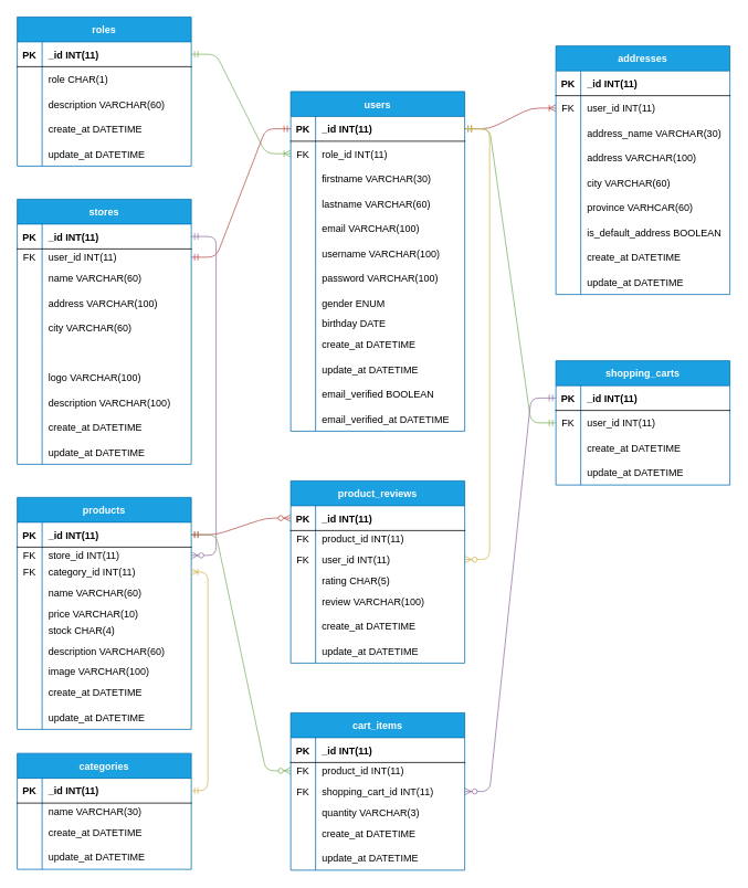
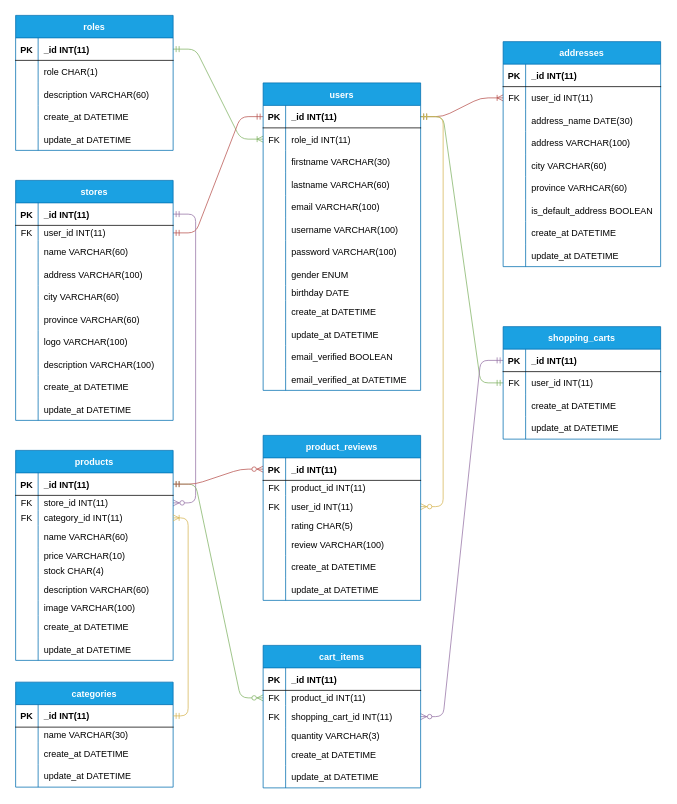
- <mxCell id="60" value="address_name VARCHAR(30)" style="shape=partialRectangle;connectable=0;fillColor=none;top=0;left=0;bottom=0;right=0;align=left;spacingLeft=6;overflow=hidden;" vertex="1" parent="58"><mxGeometry x="30" width="180" height="30" as="geometry" /></mxCell>
+ <mxCell id="60" value="address_name DATE(30)" style="shape=partialRectangle;connectable=0;fillColor=none;top=0;left=0;bottom=0;right=0;align=left;spacingLeft=6;overflow=hidden;" vertex="1" parent="58"><mxGeometry x="30" width="180" height="30" as="geometry" /></mxCell>
+ <mxCell id="110" value="province VARCHAR(60)" style="shape=partialRectangle;connectable=0;fillColor=none;top=0;left=0;bottom=0;right=0;align=left;spacingLeft=6;overflow=hidden;" parent="108" vertex="1"><mxGeometry x="30" width="180" height="30" as="geometry" /></mxCell>
